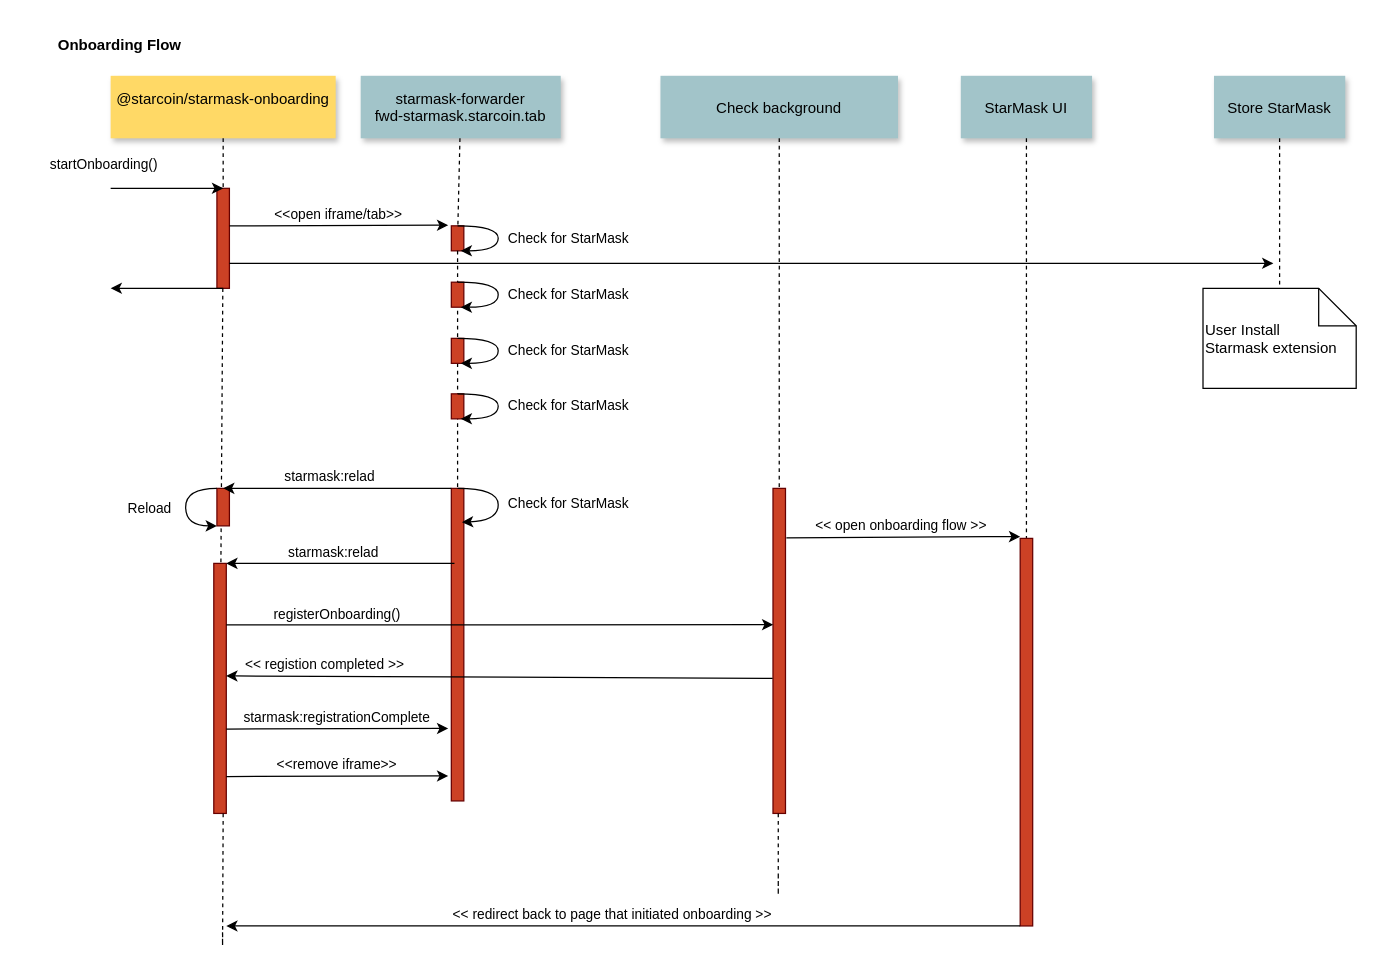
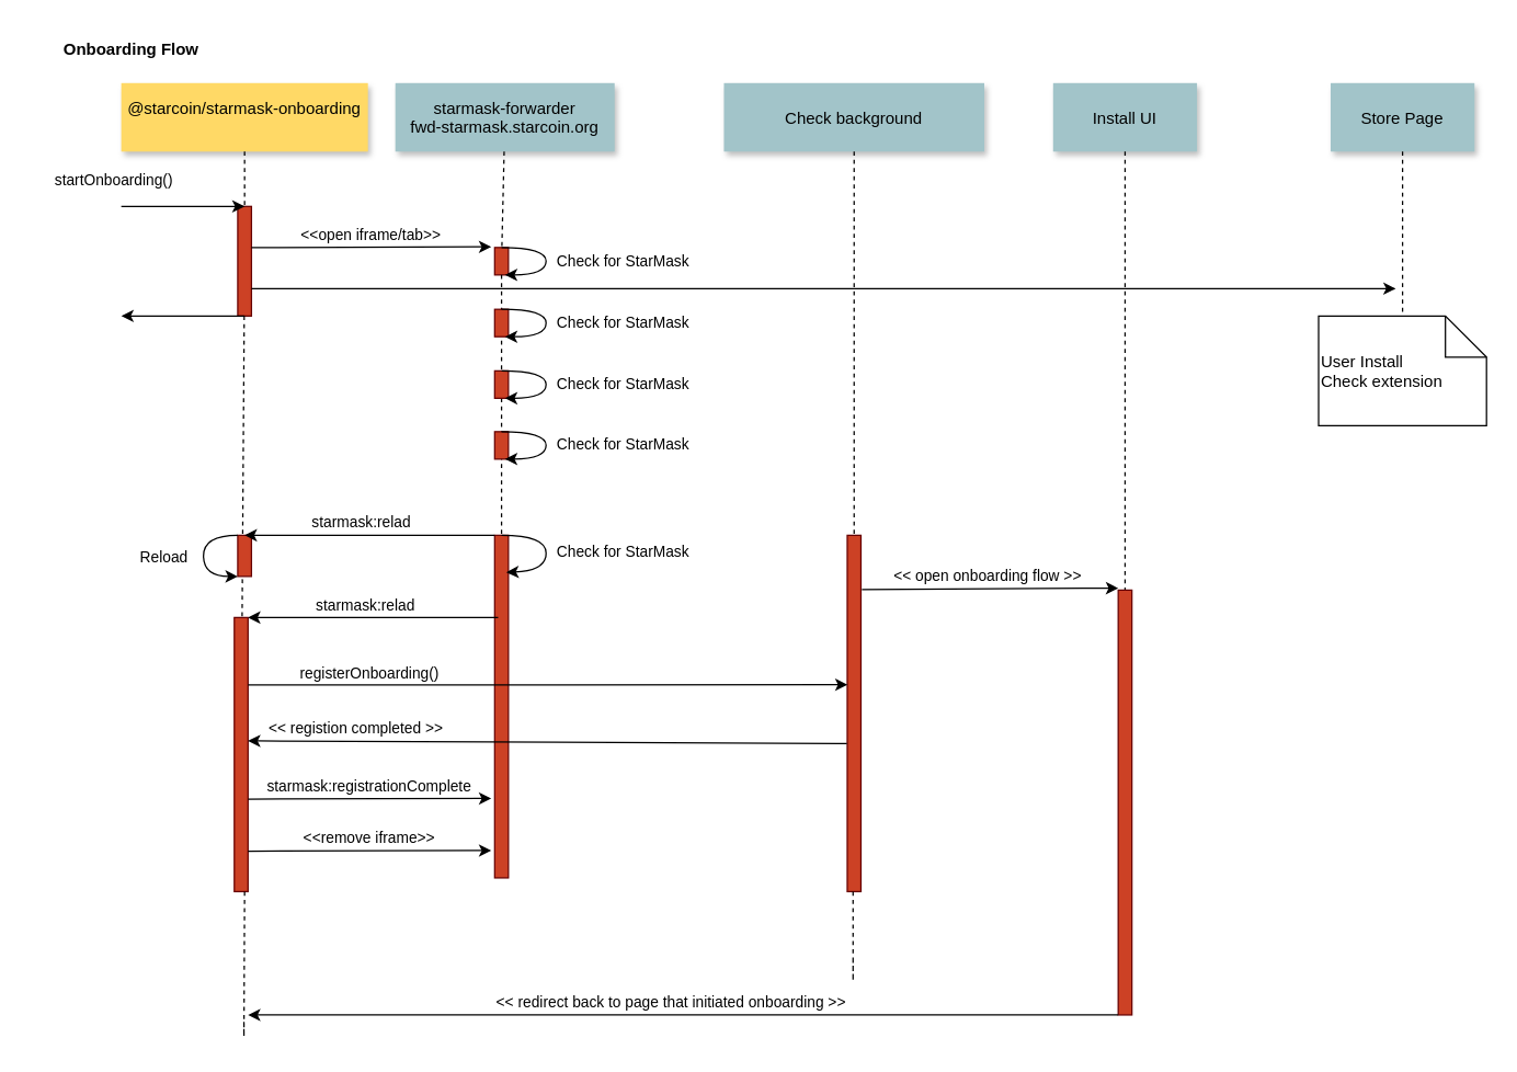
- <mxCell id="6" value="starmask-forwarder&#10;fwd-starmask.starcoin.tab" style="shadow=1;fillColor=#A2C4C9;strokeColor=none" parent="1" vertex="1"><mxGeometry x="288" y="60" width="160" height="50" as="geometry" /></mxCell>
+ <mxCell id="6" value="starmask-forwarder&#10;fwd-starmask.starcoin.org" style="shadow=1;fillColor=#A2C4C9;strokeColor=none" parent="1" vertex="1"><mxGeometry x="288" y="60" width="160" height="50" as="geometry" /></mxCell>
- <mxCell id="12" value="StarMask UI" style="shadow=1;fillColor=#A2C4C9;strokeColor=none" parent="1" vertex="1"><mxGeometry x="768" y="60" width="105" height="50" as="geometry" /></mxCell>
+ <mxCell id="12" value="Install UI" style="shadow=1;fillColor=#A2C4C9;strokeColor=none" parent="1" vertex="1"><mxGeometry x="768" y="60" width="105" height="50" as="geometry" /></mxCell>
- <mxCell id="15" value="Store StarMask" style="shadow=1;fillColor=#A2C4C9;strokeColor=none" parent="1" vertex="1"><mxGeometry x="970.5" y="60" width="105" height="50" as="geometry" /></mxCell>
+ <mxCell id="15" value="Store Page" style="shadow=1;fillColor=#A2C4C9;strokeColor=none" parent="1" vertex="1"><mxGeometry x="970.5" y="60" width="105" height="50" as="geometry" /></mxCell>
- <mxCell id="17" value="User Install&#10;Starmask extension" style="shape=note;align=left" parent="1" vertex="1"><mxGeometry x="961.73" y="230" width="122.53" height="80" as="geometry" /></mxCell>
+ <mxCell id="17" value="User Install&#10;Check extension" style="shape=note;align=left" parent="1" vertex="1"><mxGeometry x="961.73" y="230" width="122.53" height="80" as="geometry" /></mxCell>
